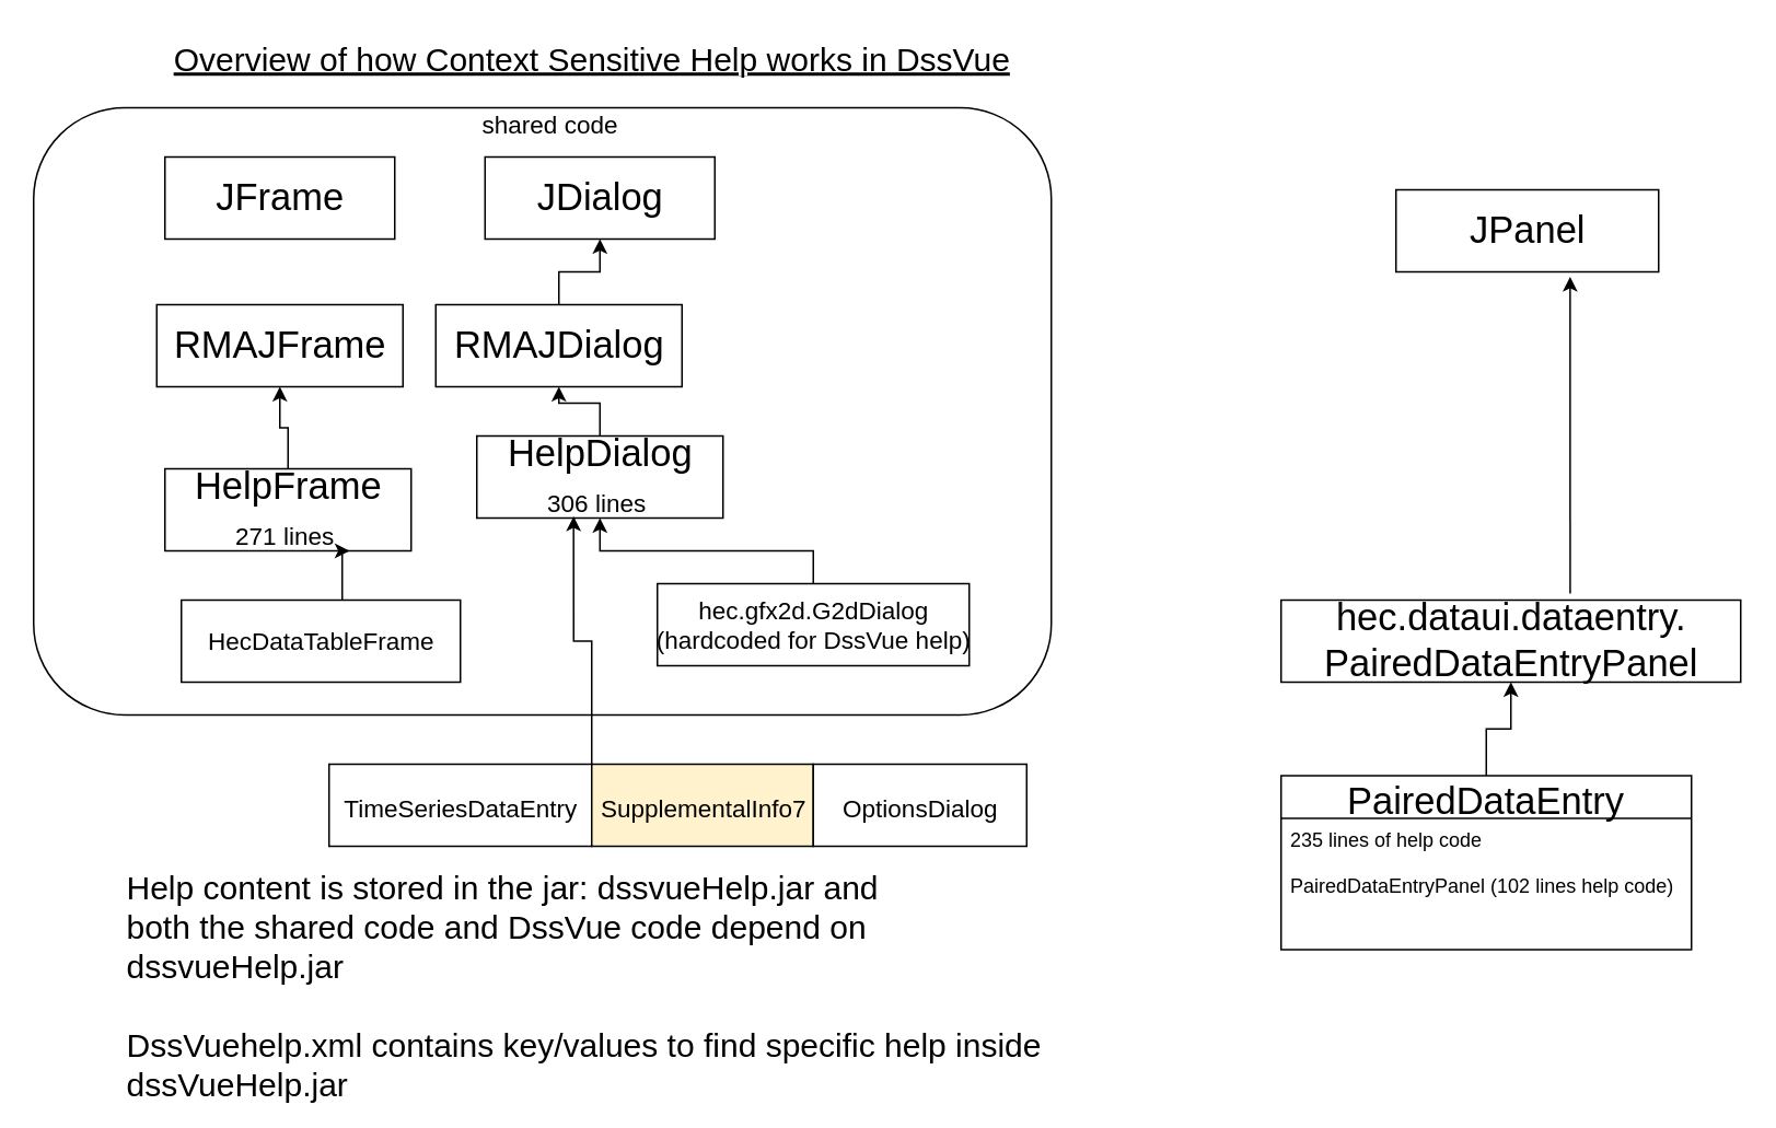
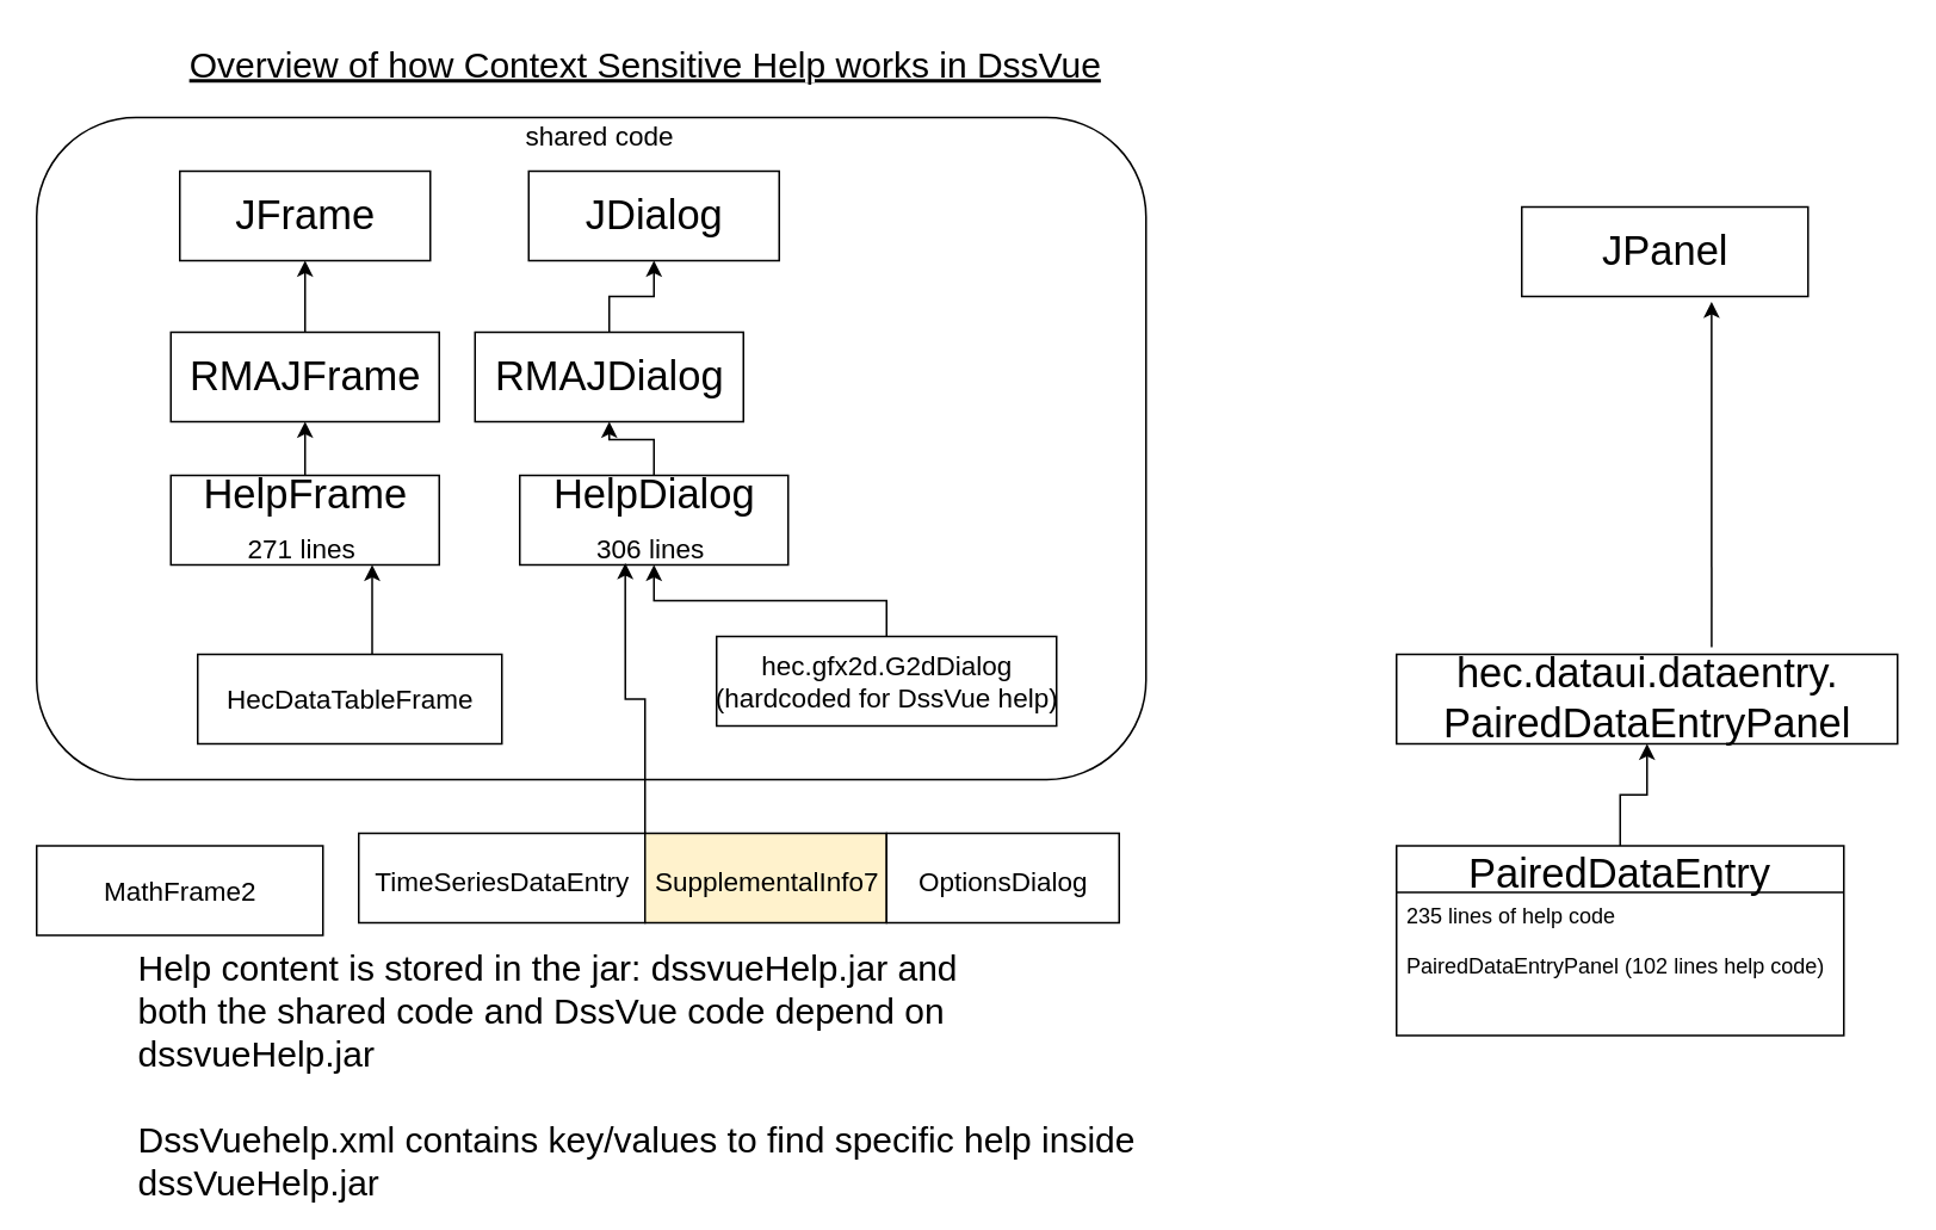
+ <mxCell id="4" value="" style="edgeStyle=orthogonalEdgeStyle;rounded=0;orthogonalLoop=1;jettySize=auto;html=1;fontSize=23;" edge="1" parent="1" source="5" target="3"><mxGeometry relative="1" as="geometry" /></mxCell>
- <mxCell id="7" value="HelpFrame&lt;br&gt;&lt;font style=&quot;font-size: 15px&quot;&gt;271 lines&amp;nbsp;&lt;/font&gt;" style="html=1;fontSize=23;" vertex="1" parent="1"><mxGeometry x="100" y="285" width="150" height="50" as="geometry" /></mxCell>
+ <mxCell id="7" value="HelpFrame&lt;br&gt;&lt;font style=&quot;font-size: 15px&quot;&gt;271 lines&amp;nbsp;&lt;/font&gt;" style="html=1;fontSize=23;" vertex="1" parent="1"><mxGeometry x="95" y="265" width="150" height="50" as="geometry" /></mxCell>
+ <mxCell id="8" value="MathFrame2" style="html=1;fontSize=15;" vertex="1" parent="1"><mxGeometry x="20" y="472" width="160" height="50" as="geometry" /></mxCell>
